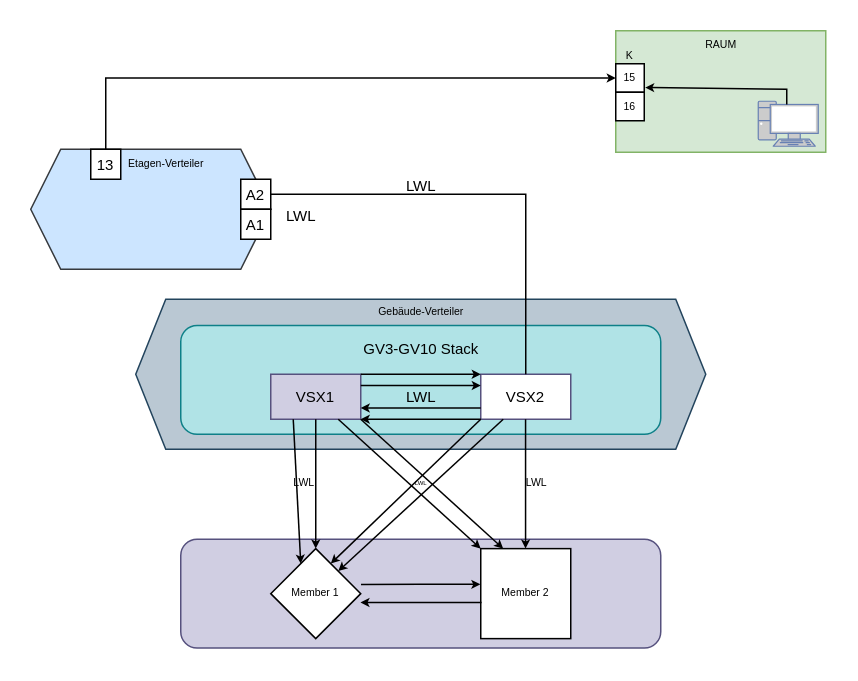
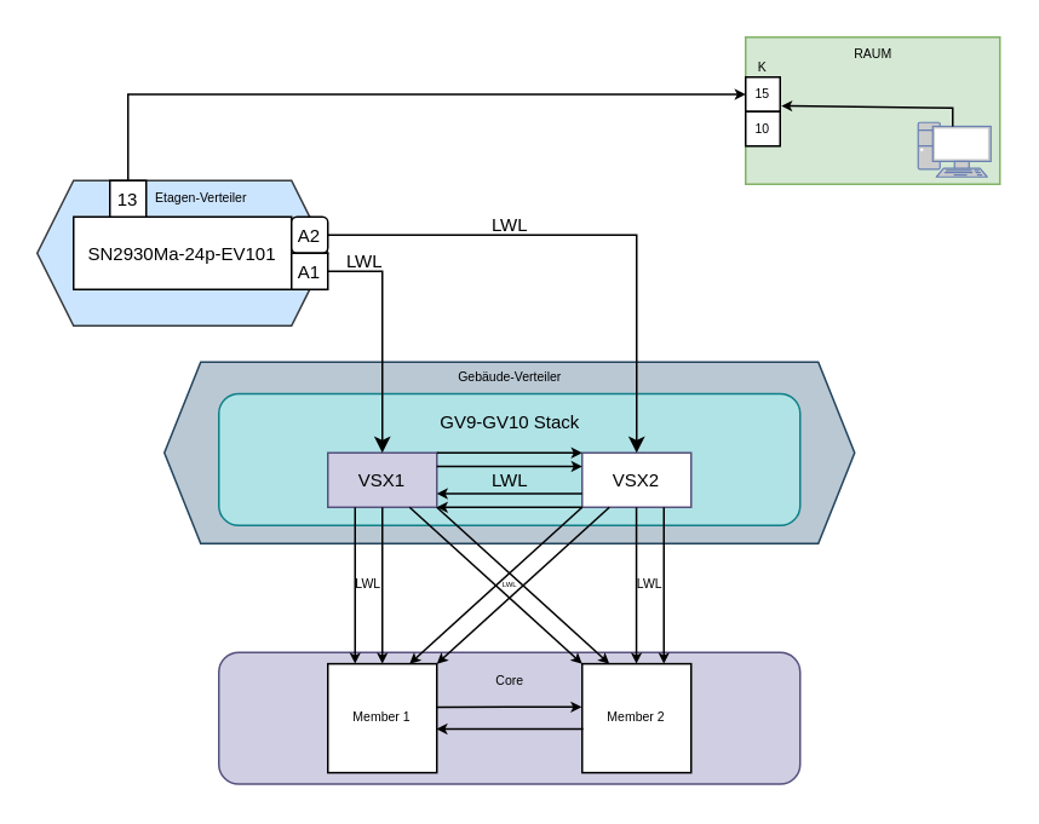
- <mxCell id="44" value="16" style="whiteSpace=wrap;html=1;aspect=fixed;fontSize=7;" vertex="1" parent="1"><mxGeometry x="410" y="61" width="19" height="19" as="geometry" /></mxCell>
+ <mxCell id="44" value="10" style="whiteSpace=wrap;html=1;aspect=fixed;fontSize=7;" vertex="1" parent="1"><mxGeometry x="410" y="61" width="19" height="19" as="geometry" /></mxCell>
- <mxCell id="7" value="A2" style="rounded=0;whiteSpace=wrap;html=1;fontSize=10;" vertex="1" parent="1"><mxGeometry x="160" y="119" width="20" height="20" as="geometry" /></mxCell>
+ <mxCell id="7" value="A2" style="whiteSpace=wrap;html=1;fontSize=10;rounded=1;" vertex="1" parent="1"><mxGeometry x="160" y="119" width="20" height="20" as="geometry" /></mxCell>
+ <mxCell id="5" value="SN2930Ma-24p-EV101" style="rounded=0;whiteSpace=wrap;html=1;fontSize=10;" vertex="1" parent="1"><mxGeometry x="40" y="119" width="120" height="40" as="geometry" /></mxCell>
+ <mxCell id="13" value="" style="endArrow=classic;html=1;rounded=0;fontSize=10;entryX=0.5;entryY=0;entryDx=0;entryDy=0;exitX=1;exitY=0.5;exitDx=0;exitDy=0;" edge="1" parent="1" source="8" target="10"><mxGeometry width="50" height="50" relative="1" as="geometry"><mxPoint x="140" y="229" as="sourcePoint" /><mxPoint x="190" y="179" as="targetPoint" /><Array as="points"><mxPoint x="210" y="149" /></Array></mxGeometry></mxCell>
- <mxCell id="21" value="GV3-GV10 Stack" style="text;html=1;align=center;verticalAlign=middle;resizable=0;points=[];autosize=1;strokeColor=none;fillColor=none;fontSize=10;" vertex="1" parent="1"><mxGeometry x="230" y="216.5" width="100" height="30" as="geometry" /></mxCell>
+ <mxCell id="21" value="GV9-GV10 Stack" style="text;html=1;align=center;verticalAlign=middle;resizable=0;points=[];autosize=1;strokeColor=none;fillColor=none;fontSize=10;" vertex="1" parent="1"><mxGeometry x="230" y="216.5" width="100" height="30" as="geometry" /></mxCell>
- <mxCell id="12" value="" style="endArrow=none;html=1;rounded=0;fontSize=10;exitX=1;exitY=0.5;exitDx=0;exitDy=0;entryX=0.5;entryY=0;entryDx=0;entryDy=0;" edge="1" parent="1" source="7" target="11"><mxGeometry width="50" height="50" relative="1" as="geometry"><mxPoint x="200" y="209" as="sourcePoint" /><mxPoint x="250" y="159" as="targetPoint" /><Array as="points"><mxPoint x="350" y="129" /></Array></mxGeometry></mxCell>
+ <mxCell id="12" value="" style="endArrow=classic;html=1;rounded=0;fontSize=10;exitX=1;exitY=0.5;exitDx=0;exitDy=0;entryX=0.5;entryY=0;entryDx=0;entryDy=0;" edge="1" parent="1" source="7" target="11"><mxGeometry width="50" height="50" relative="1" as="geometry"><mxPoint x="200" y="209" as="sourcePoint" /><mxPoint x="250" y="159" as="targetPoint" /><Array as="points"><mxPoint x="350" y="129" /></Array></mxGeometry></mxCell>
+ <mxCell id="30" value="" style="endArrow=classic;html=1;rounded=0;fontSize=7;endSize=3;entryX=0.75;entryY=0;entryDx=0;entryDy=0;exitX=0.75;exitY=1;exitDx=0;exitDy=0;" edge="1" parent="1" source="11" target="24"><mxGeometry width="50" height="50" relative="1" as="geometry"><mxPoint x="380" y="309" as="sourcePoint" /><mxPoint x="370" y="365.25" as="targetPoint" /></mxGeometry></mxCell>
+ <mxCell id="25" value="Core" style="text;html=1;align=center;verticalAlign=middle;resizable=0;points=[];autosize=1;strokeColor=none;fillColor=none;fontSize=7;" vertex="1" parent="1"><mxGeometry x="260" y="365.25" width="40" height="20" as="geometry" /></mxCell>
- <mxCell id="23" value="Member 1" style="rhombus;whiteSpace=wrap;html=1;aspect=fixed;fontSize=7;" vertex="1" parent="1"><mxGeometry x="180" y="365.25" width="60" height="60" as="geometry" /></mxCell>
+ <mxCell id="23" value="Member 1" style="whiteSpace=wrap;html=1;aspect=fixed;fontSize=7;" vertex="1" parent="1"><mxGeometry x="180" y="365.25" width="60" height="60" as="geometry" /></mxCell>
